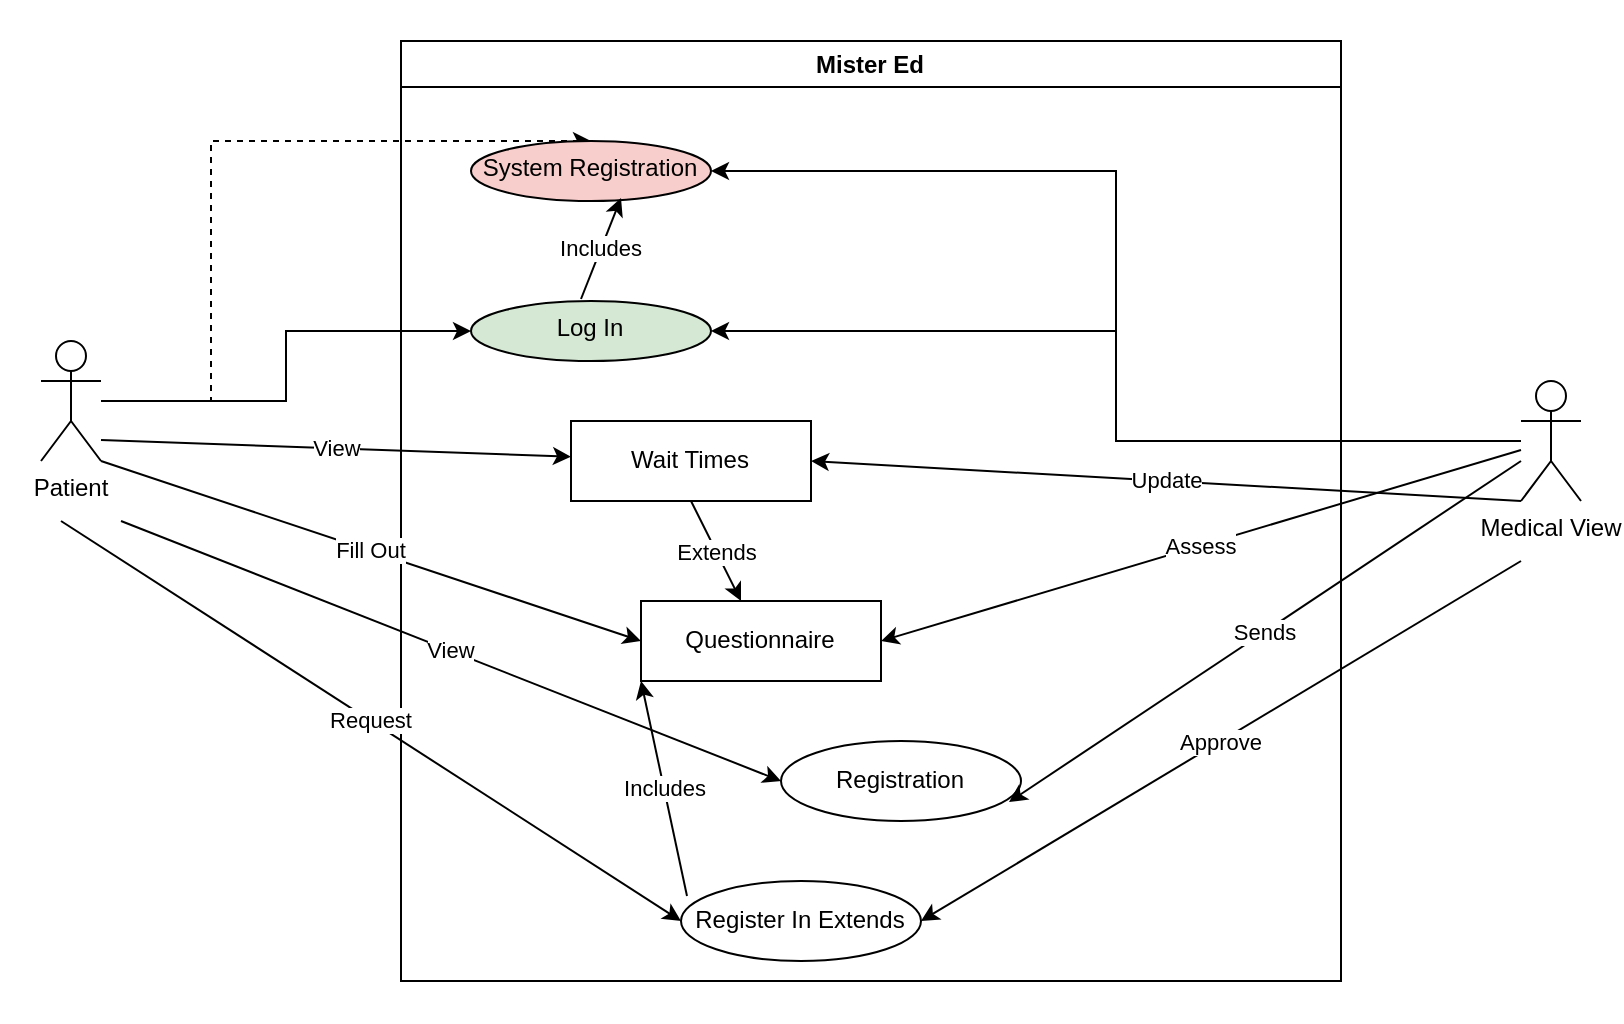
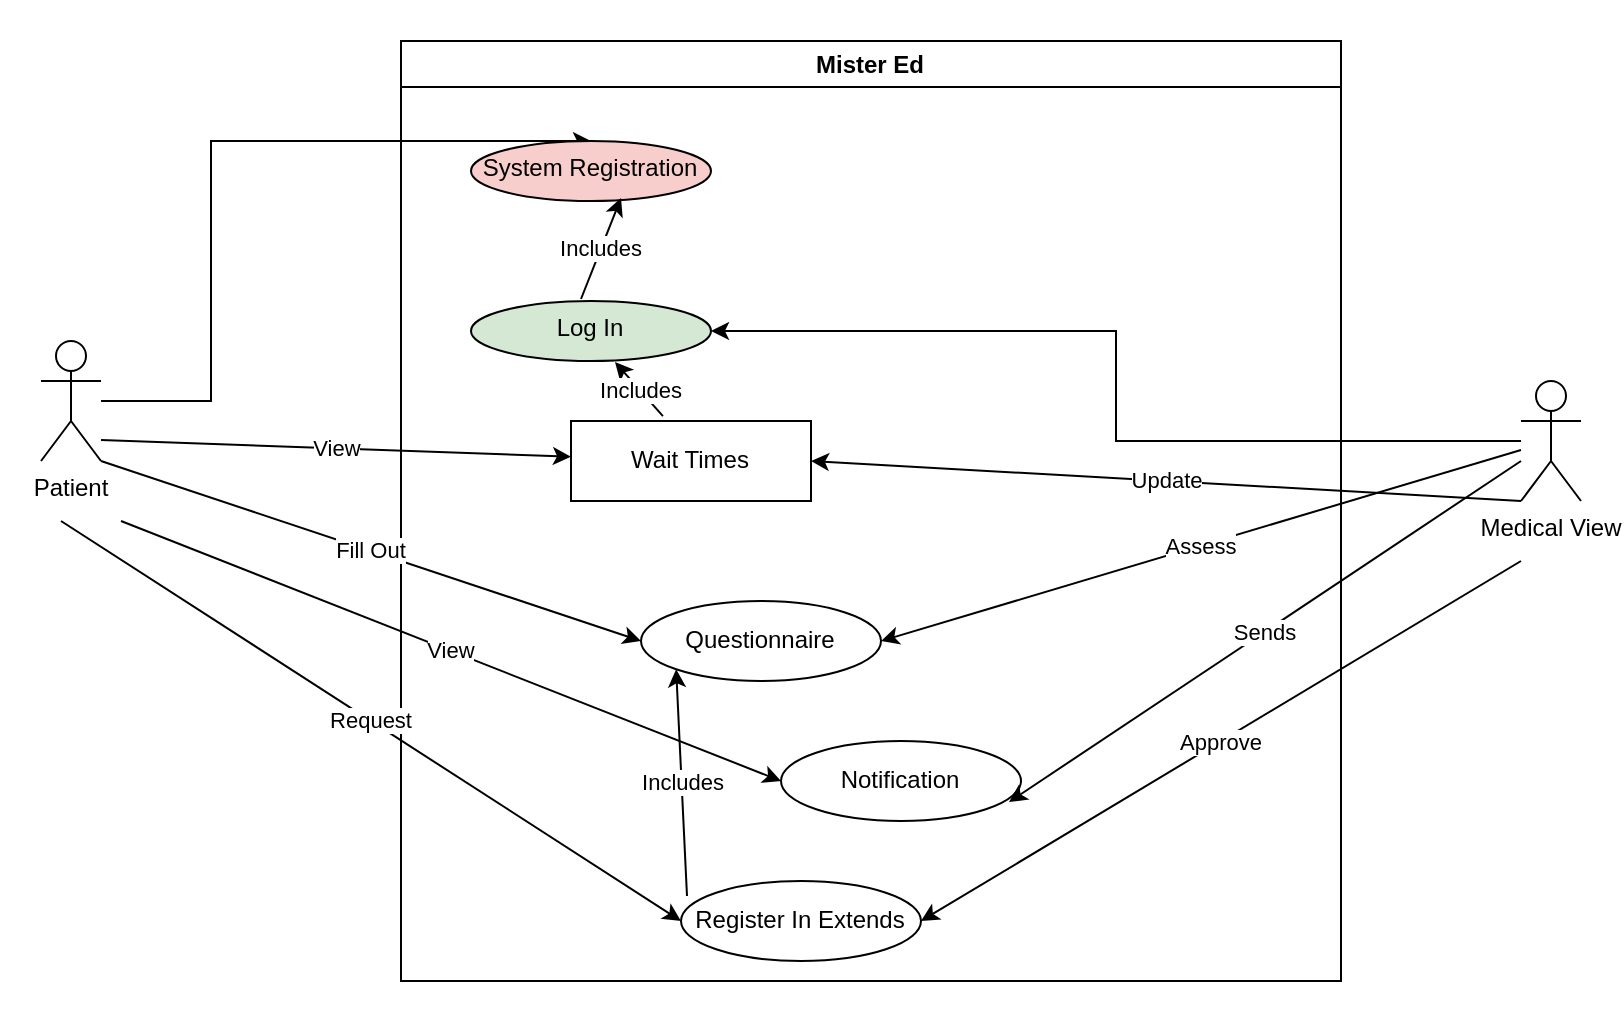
- <mxCell id="2" value="" style="edgeStyle=orthogonalEdgeStyle;rounded=0;orthogonalLoop=1;jettySize=auto;html=1;dashed=1;" edge="1" parent="1" source="4" target="6"><mxGeometry relative="1" as="geometry"><Array as="points"><mxPoint x="105" y="70" /></Array></mxGeometry></mxCell>
+ <mxCell id="2" value="" style="edgeStyle=orthogonalEdgeStyle;rounded=0;orthogonalLoop=1;jettySize=auto;html=1;" edge="1" parent="1" source="4" target="6"><mxGeometry relative="1" as="geometry"><Array as="points"><mxPoint x="105" y="70" /></Array></mxGeometry></mxCell>
- <mxCell id="20" style="edgeStyle=orthogonalEdgeStyle;rounded=0;orthogonalLoop=1;jettySize=auto;html=1;entryX=1;entryY=0.5;entryDx=0;entryDy=0;" edge="1" parent="1" source="22" target="6"><mxGeometry relative="1" as="geometry" /></mxCell>
- <mxCell id="3" value="" style="edgeStyle=orthogonalEdgeStyle;rounded=0;orthogonalLoop=1;jettySize=auto;html=1;" edge="1" parent="1" source="4" target="7"><mxGeometry relative="1" as="geometry" /></mxCell>
+ <mxCell id="11" value="" style="endArrow=classic;html=1;rounded=0;entryX=0.6;entryY=1.017;entryDx=0;entryDy=0;entryPerimeter=0;exitX=0.383;exitY=-0.062;exitDx=0;exitDy=0;exitPerimeter=0;" edge="1" parent="5" source="10" target="7"><mxGeometry relative="1" as="geometry"><mxPoint x="100" y="139" as="sourcePoint" /><mxPoint x="120" y="88.5" as="targetPoint" /></mxGeometry></mxCell>
+ <mxCell id="12" value="Includes" style="edgeLabel;resizable=0;html=1;align=center;verticalAlign=middle;" connectable="0" vertex="1" parent="11"><mxGeometry relative="1" as="geometry" /></mxCell>
- <mxCell id="14" value="" style="endArrow=classic;html=1;rounded=0;exitX=0.5;exitY=1;exitDx=0;exitDy=0;" edge="1" parent="5" source="10" target="13"><mxGeometry relative="1" as="geometry"><mxPoint x="150" y="270" as="sourcePoint" /><mxPoint x="250" y="270" as="targetPoint" /></mxGeometry></mxCell>
- <mxCell id="15" value="Extends" style="edgeLabel;resizable=0;html=1;align=center;verticalAlign=middle;" connectable="0" vertex="1" parent="14"><mxGeometry relative="1" as="geometry" /></mxCell>
- <mxCell id="13" value="Questionnaire" style="whiteSpace=wrap;html=1;rounded=0;" vertex="1" parent="5"><mxGeometry x="120" y="280" width="120" height="40" as="geometry" /></mxCell>
+ <mxCell id="13" value="Questionnaire" style="ellipse;whiteSpace=wrap;html=1;" vertex="1" parent="5"><mxGeometry x="120" y="280" width="120" height="40" as="geometry" /></mxCell>
- <mxCell id="16" value="Registration" style="ellipse;whiteSpace=wrap;html=1;" vertex="1" parent="5"><mxGeometry x="190" y="350" width="120" height="40" as="geometry" /></mxCell>
+ <mxCell id="16" value="Notification" style="ellipse;whiteSpace=wrap;html=1;" vertex="1" parent="5"><mxGeometry x="190" y="350" width="120" height="40" as="geometry" /></mxCell>
